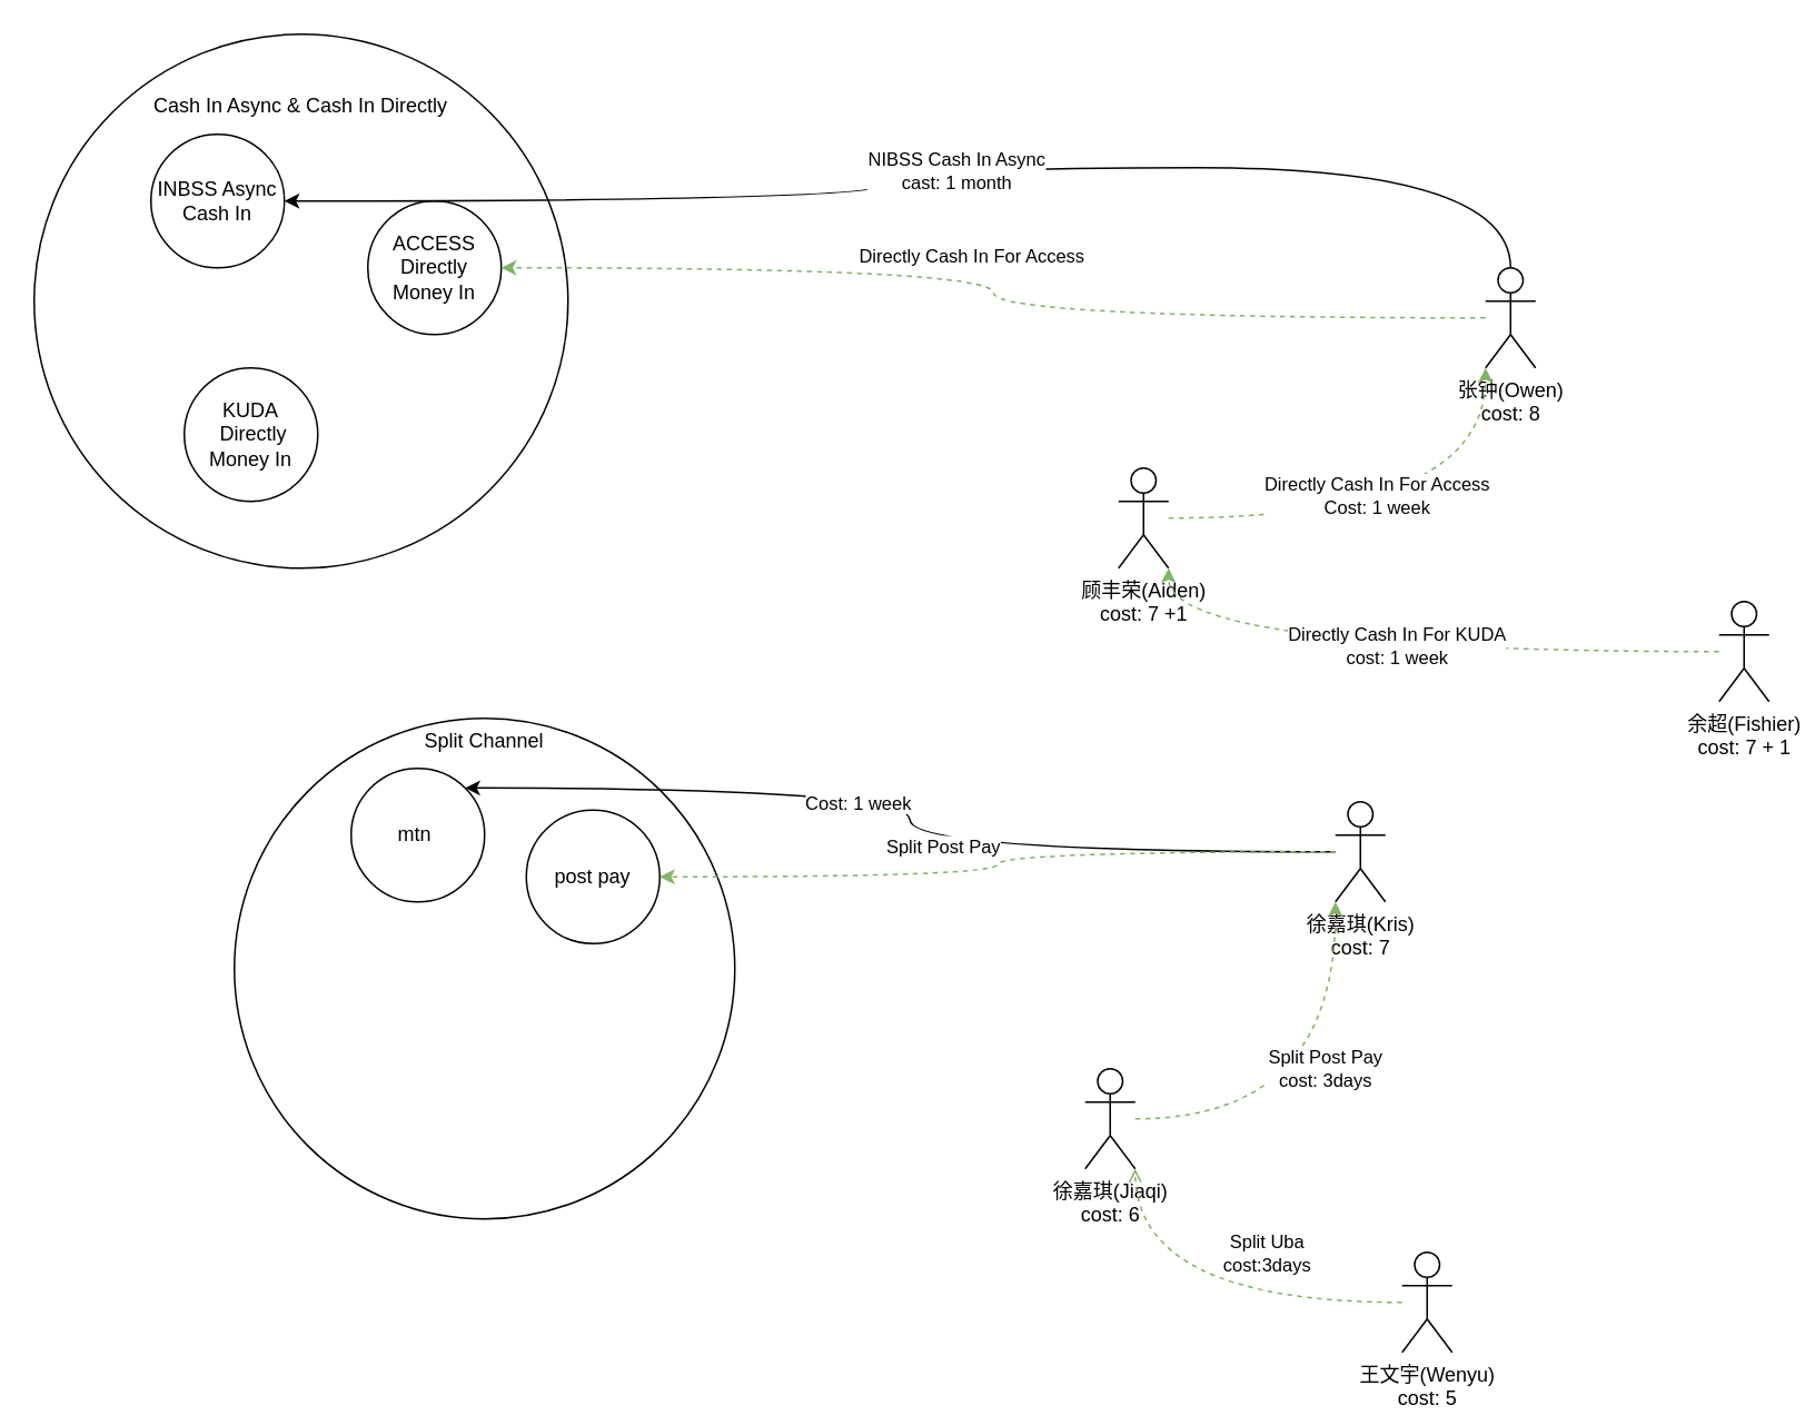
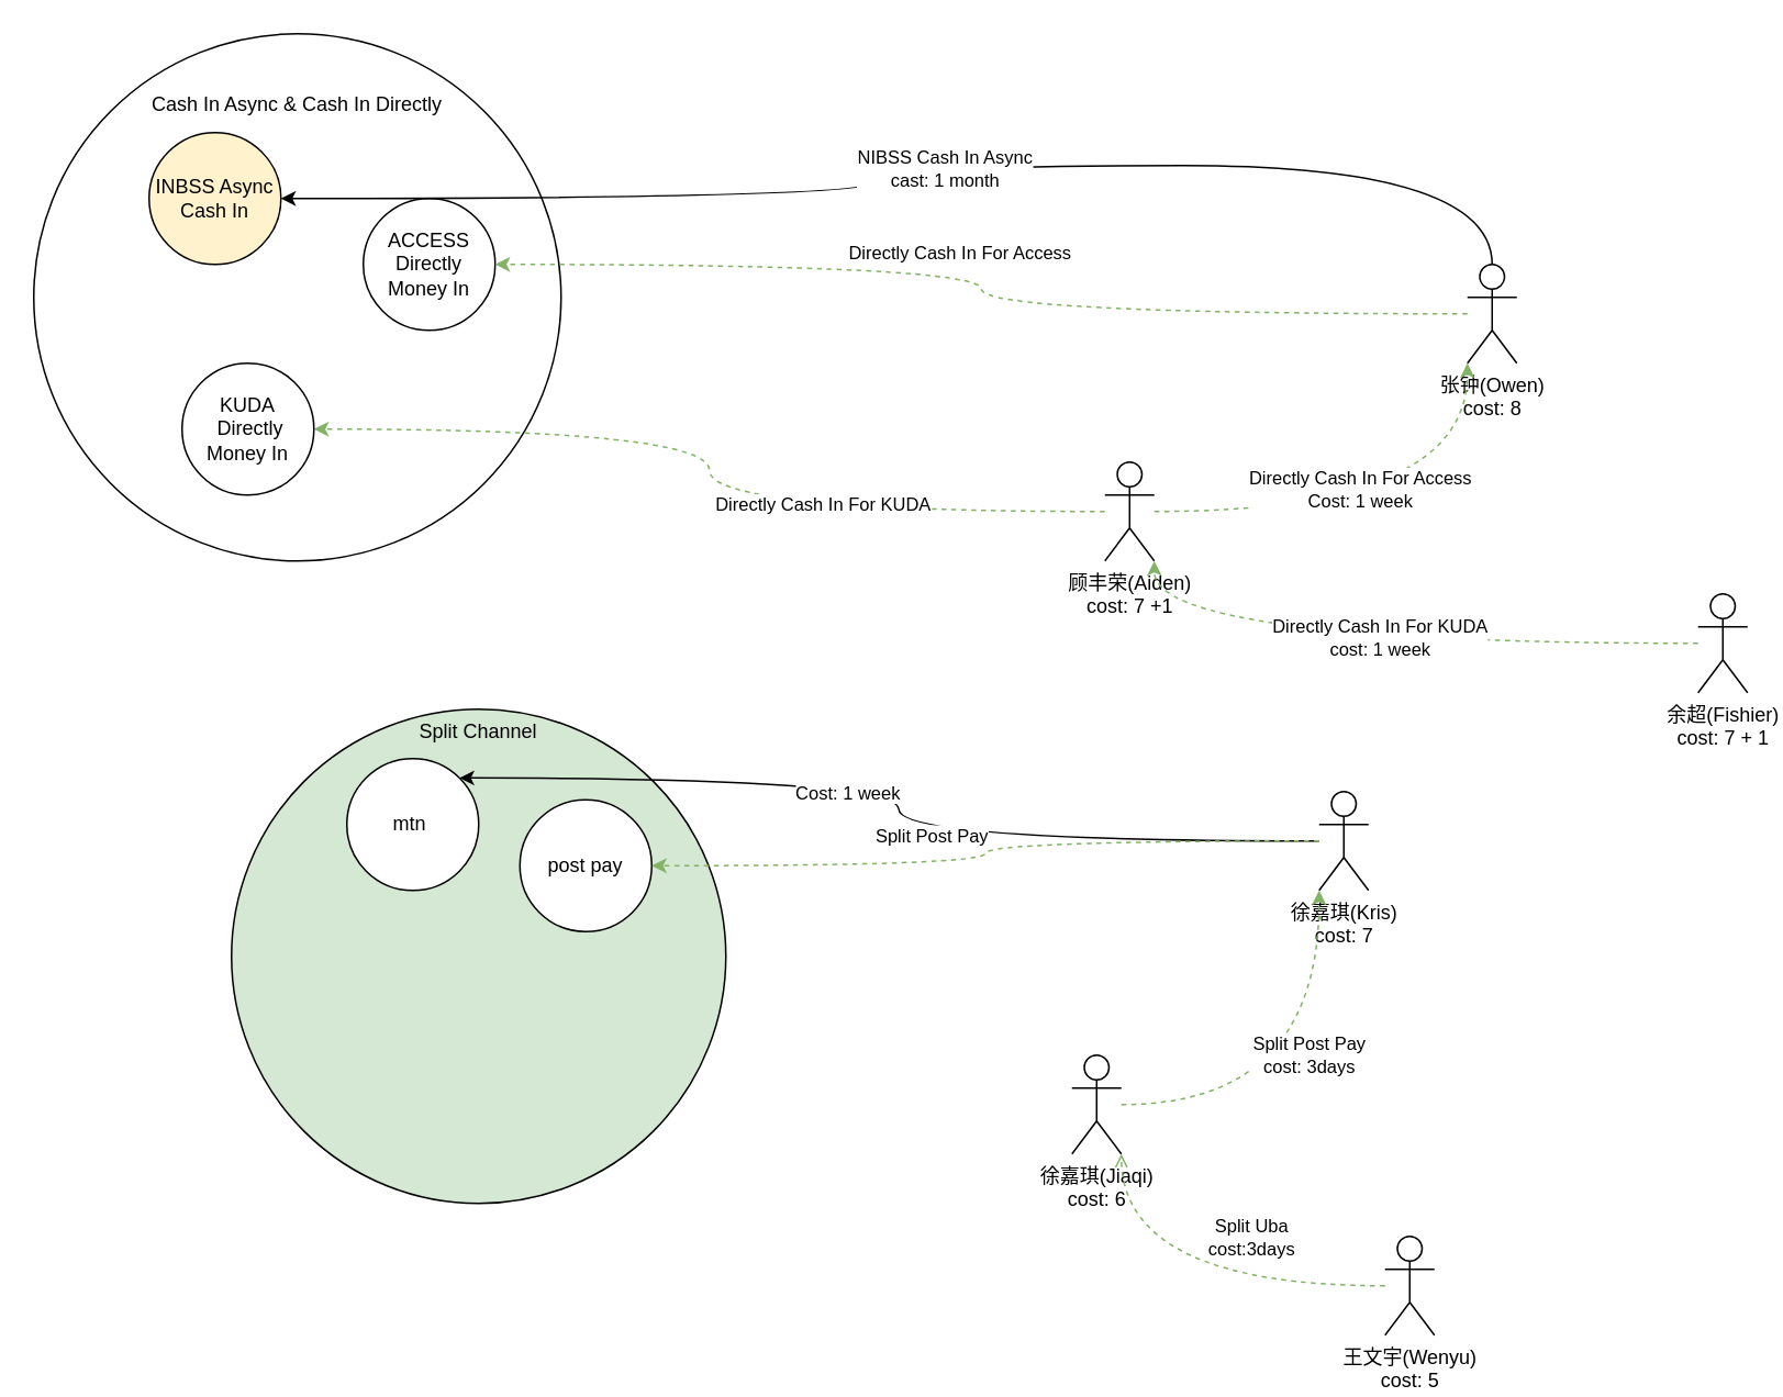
- <mxCell id="3" value="INBSS Async Cash In" style="ellipse;whiteSpace=wrap;html=1;aspect=fixed;" vertex="1" parent="1"><mxGeometry x="90" y="80" width="80" height="80" as="geometry" /></mxCell>
+ <mxCell id="3" value="INBSS Async Cash In" style="ellipse;whiteSpace=wrap;html=1;aspect=fixed;fillColor=#fff2cc;" vertex="1" parent="1"><mxGeometry x="90" y="80" width="80" height="80" as="geometry" /></mxCell>
+ <mxCell id="12" style="edgeStyle=orthogonalEdgeStyle;rounded=0;orthogonalLoop=1;jettySize=auto;html=1;entryX=1;entryY=0.5;entryDx=0;entryDy=0;dashed=1;curved=1;fillColor=#d5e8d4;strokeColor=#82b366;" edge="1" parent="1" source="14" target="32"><mxGeometry relative="1" as="geometry"><mxPoint x="370" y="340" as="targetPoint" /></mxGeometry></mxCell>
+ <mxCell id="13" value="Directly Cash In For KUDA" style="edgeLabel;html=1;align=center;verticalAlign=middle;resizable=0;points=[];" vertex="1" connectable="0" parent="12"><mxGeometry x="-0.351" y="-5" relative="1" as="geometry"><mxPoint as="offset" /></mxGeometry></mxCell>
- <mxCell id="15" value="Split Channel" style="ellipse;whiteSpace=wrap;html=1;aspect=fixed;verticalAlign=top;" vertex="1" parent="1"><mxGeometry x="140" y="430" width="300" height="300" as="geometry" /></mxCell>
+ <mxCell id="15" value="Split Channel" style="ellipse;whiteSpace=wrap;html=1;aspect=fixed;verticalAlign=top;fillColor=#d5e8d4;" vertex="1" parent="1"><mxGeometry x="140" y="430" width="300" height="300" as="geometry" /></mxCell>
